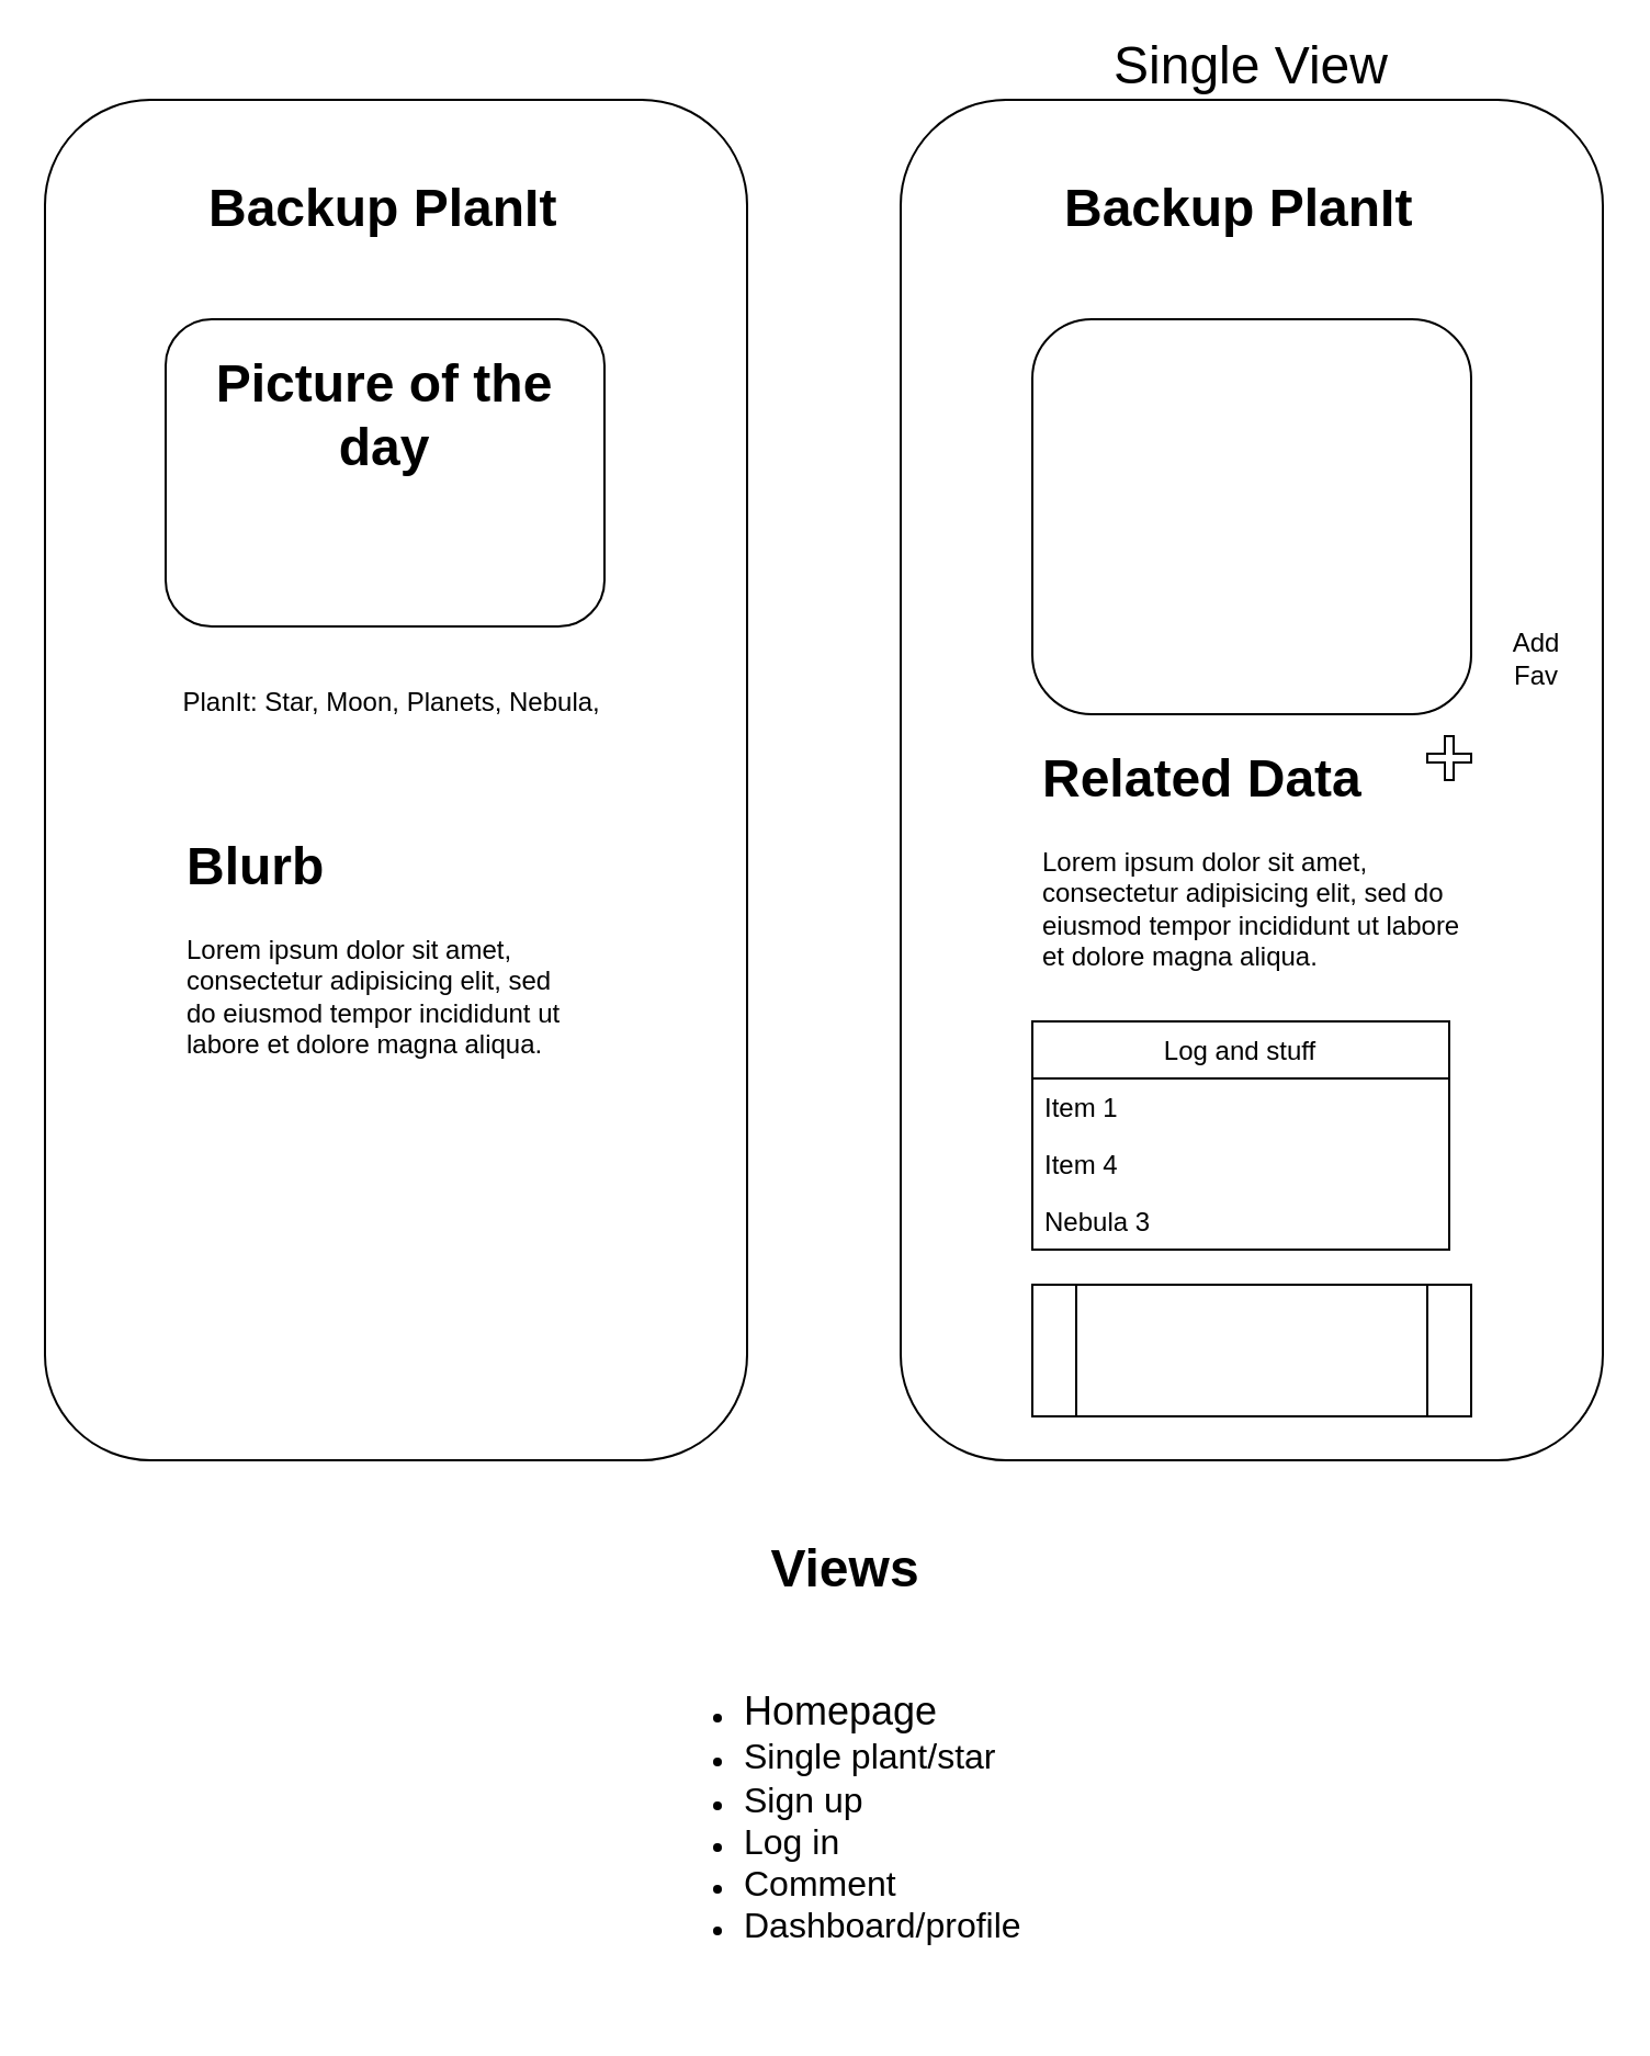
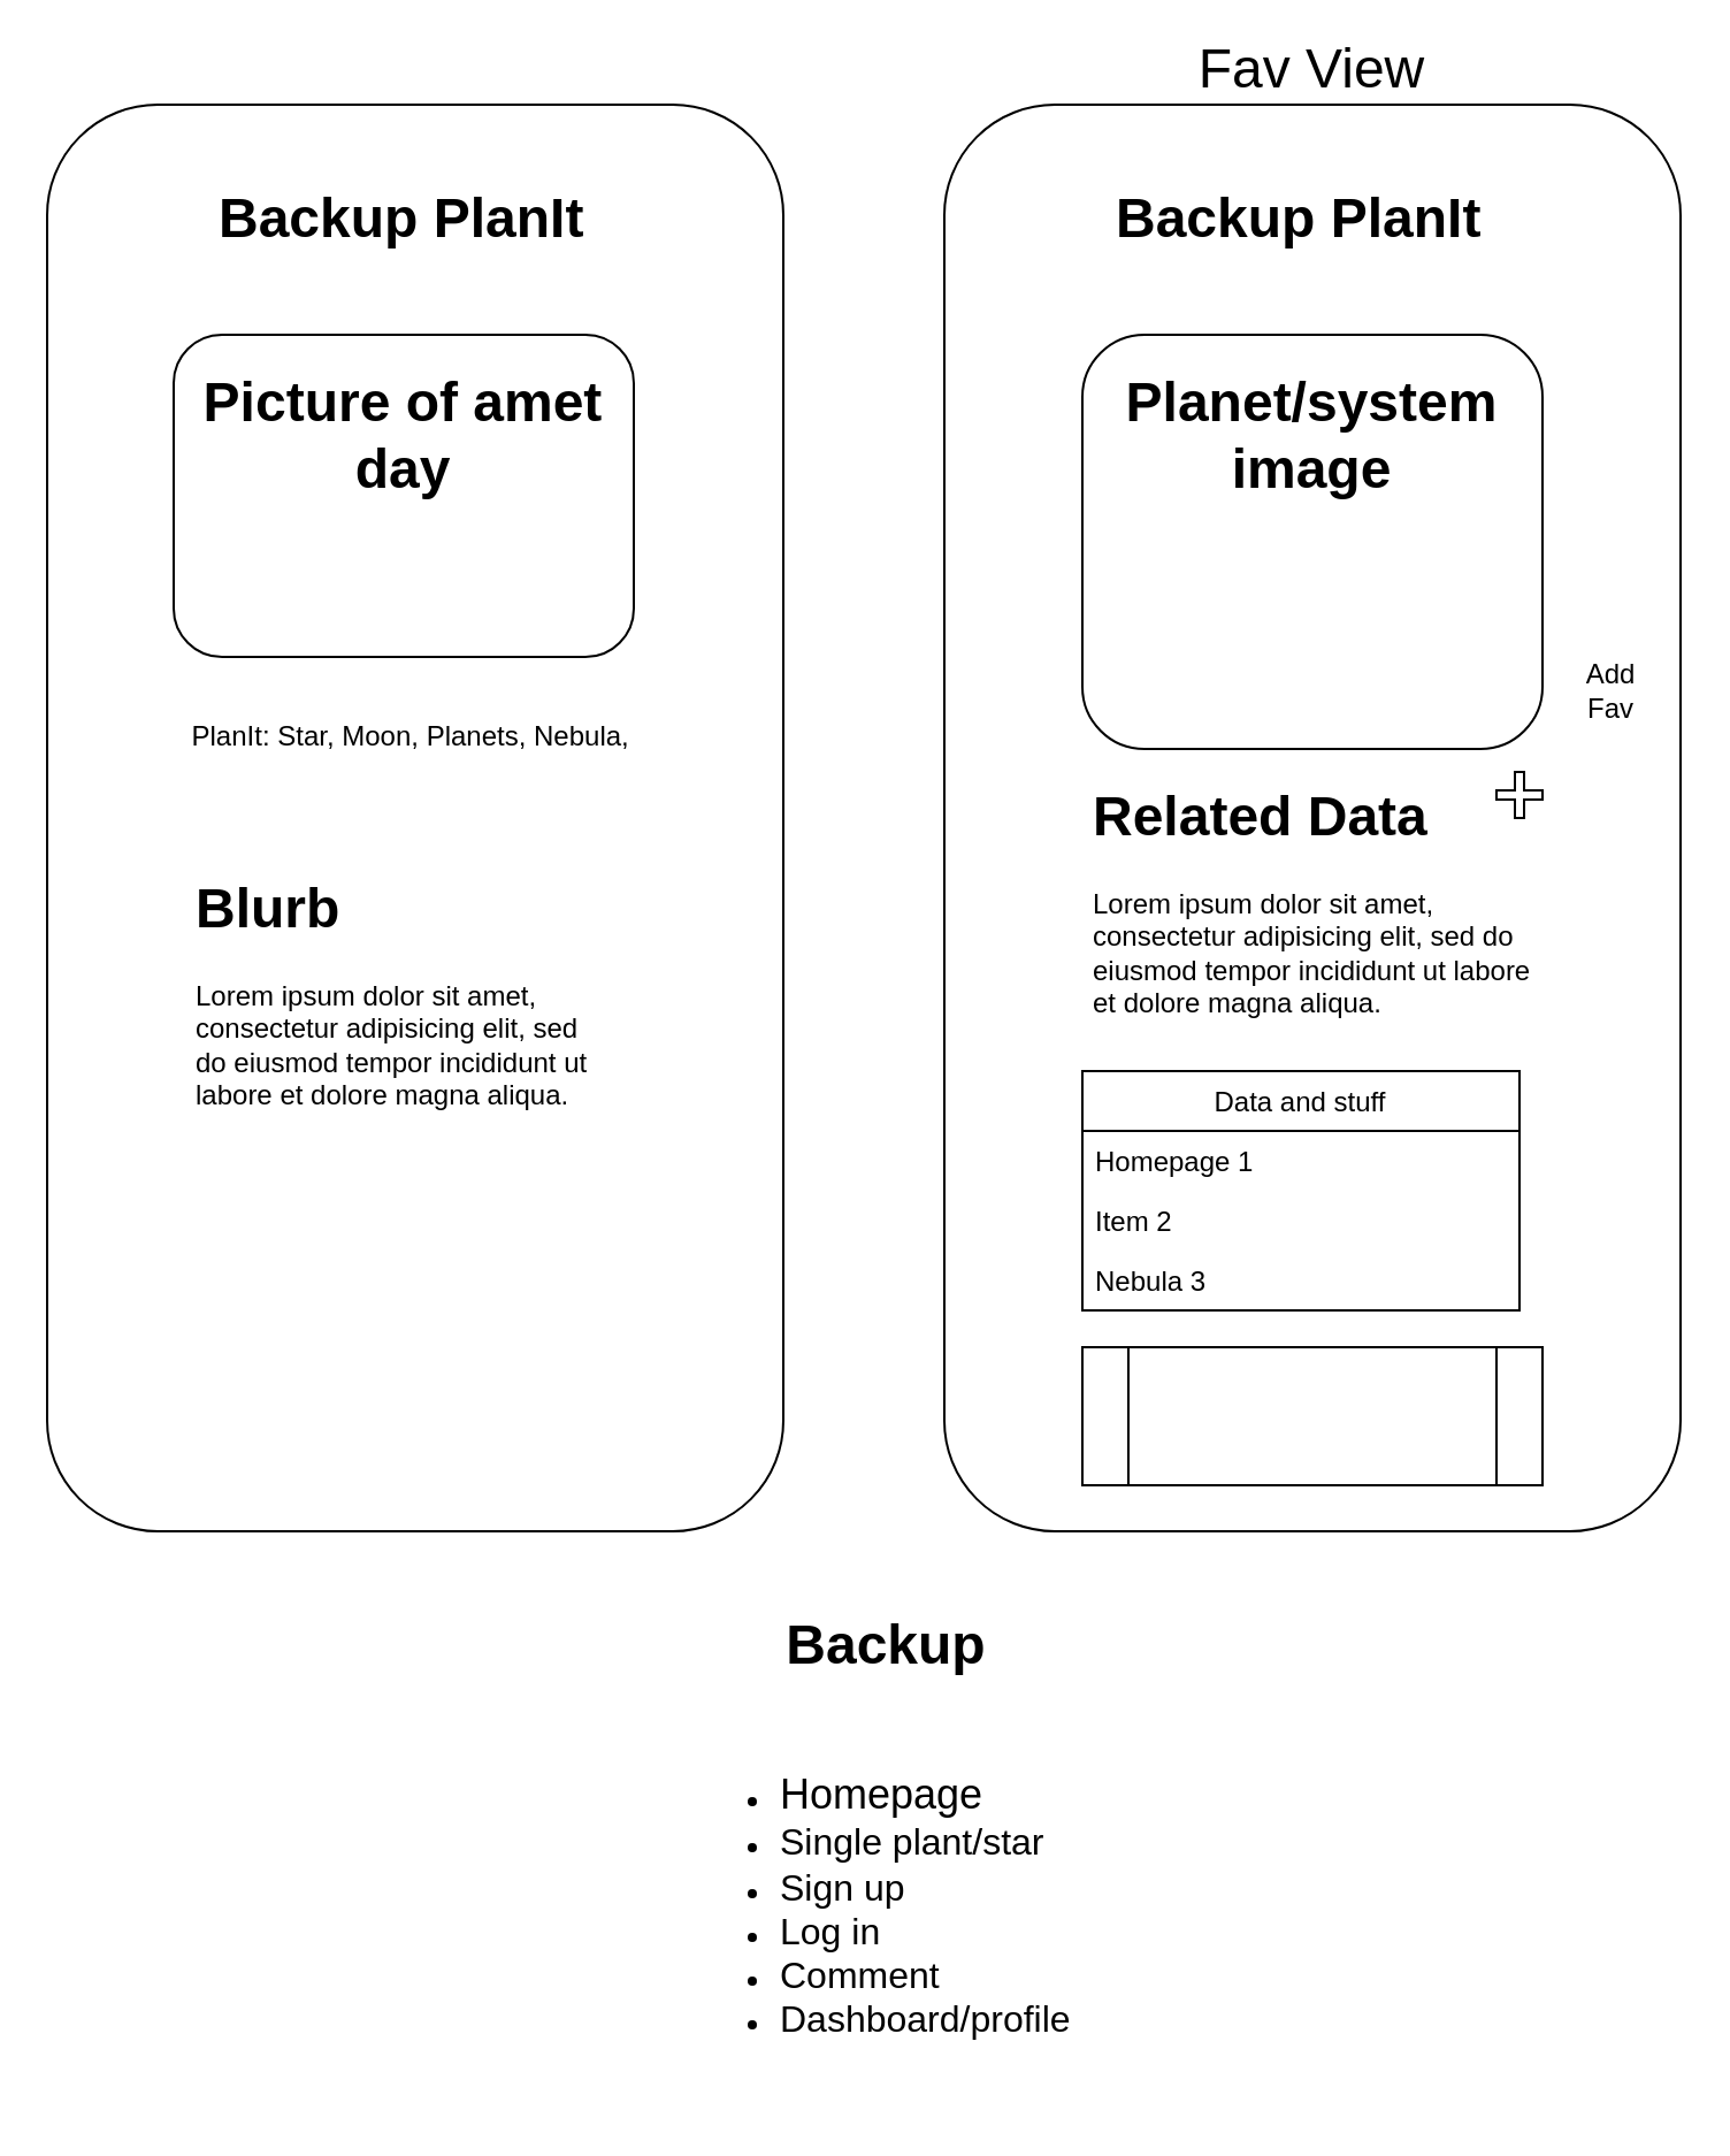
- <mxCell id="23" value="&lt;font style=&quot;font-size: 24px&quot;&gt;Single View&lt;br&gt;&lt;/font&gt;" style="text;html=1;strokeColor=none;fillColor=none;align=center;verticalAlign=middle;whiteSpace=wrap;rounded=0;" vertex="1" parent="1"><mxGeometry x="435" y="20" width="270" height="20" as="geometry" /></mxCell>
+ <mxCell id="23" value="&lt;font style=&quot;font-size: 24px&quot;&gt;Fav View&lt;br&gt;&lt;/font&gt;" style="text;html=1;strokeColor=none;fillColor=none;align=center;verticalAlign=middle;whiteSpace=wrap;rounded=0;" vertex="1" parent="1"><mxGeometry x="435" y="20" width="270" height="20" as="geometry" /></mxCell>
- <mxCell id="7" value="&lt;h1&gt;Picture of the day&lt;/h1&gt;" style="text;html=1;strokeColor=none;fillColor=none;spacing=5;spacingTop=-20;whiteSpace=wrap;overflow=hidden;rounded=0;align=center;" vertex="1" parent="5"><mxGeometry x="5" y="10" width="190" height="120" as="geometry" /></mxCell>
+ <mxCell id="7" value="&lt;h1&gt;Picture of amet day&lt;/h1&gt;" style="text;html=1;strokeColor=none;fillColor=none;spacing=5;spacingTop=-20;whiteSpace=wrap;overflow=hidden;rounded=0;align=center;" vertex="1" parent="5"><mxGeometry x="5" y="10" width="190" height="120" as="geometry" /></mxCell>
+ <mxCell id="14" value="&lt;h1&gt;Planet/system image&lt;/h1&gt;" style="text;html=1;strokeColor=none;fillColor=none;spacing=5;spacingTop=-20;whiteSpace=wrap;overflow=hidden;rounded=0;align=center;" vertex="1" parent="10"><mxGeometry x="65" y="110" width="190" height="120" as="geometry" /></mxCell>
- <mxCell id="16" value="Log and stuff" style="swimlane;fontStyle=0;childLayout=stackLayout;horizontal=1;startSize=26;horizontalStack=0;resizeParent=1;resizeParentMax=0;resizeLast=0;collapsible=1;marginBottom=0;" vertex="1" parent="10"><mxGeometry x="60" y="420" width="190" height="104" as="geometry" /></mxCell>
+ <mxCell id="16" value="Data and stuff" style="swimlane;fontStyle=0;childLayout=stackLayout;horizontal=1;startSize=26;horizontalStack=0;resizeParent=1;resizeParentMax=0;resizeLast=0;collapsible=1;marginBottom=0;" vertex="1" parent="10"><mxGeometry x="60" y="420" width="190" height="104" as="geometry" /></mxCell>
- <mxCell id="17" value="Item 1" style="text;strokeColor=none;fillColor=none;align=left;verticalAlign=top;spacingLeft=4;spacingRight=4;overflow=hidden;rotatable=0;points=[[0,0.5],[1,0.5]];portConstraint=eastwest;" vertex="1" parent="16"><mxGeometry y="26" width="190" height="26" as="geometry" /></mxCell>
+ <mxCell id="17" value="Homepage 1" style="text;strokeColor=none;fillColor=none;align=left;verticalAlign=top;spacingLeft=4;spacingRight=4;overflow=hidden;rotatable=0;points=[[0,0.5],[1,0.5]];portConstraint=eastwest;" vertex="1" parent="16"><mxGeometry y="26" width="190" height="26" as="geometry" /></mxCell>
- <mxCell id="18" value="Item 4" style="text;strokeColor=none;fillColor=none;align=left;verticalAlign=top;spacingLeft=4;spacingRight=4;overflow=hidden;rotatable=0;points=[[0,0.5],[1,0.5]];portConstraint=eastwest;" vertex="1" parent="16"><mxGeometry y="52" width="190" height="26" as="geometry" /></mxCell>
+ <mxCell id="18" value="Item 2" style="text;strokeColor=none;fillColor=none;align=left;verticalAlign=top;spacingLeft=4;spacingRight=4;overflow=hidden;rotatable=0;points=[[0,0.5],[1,0.5]];portConstraint=eastwest;" vertex="1" parent="16"><mxGeometry y="52" width="190" height="26" as="geometry" /></mxCell>
- <mxCell id="26" value="&lt;h1&gt;Views&lt;/h1&gt;" style="text;html=1;strokeColor=none;fillColor=none;spacing=5;spacingTop=-20;whiteSpace=wrap;overflow=hidden;rounded=0;align=center;" vertex="1" parent="24"><mxGeometry width="210.0" height="57.895" as="geometry" /></mxCell>
+ <mxCell id="26" value="&lt;h1&gt;Backup&lt;/h1&gt;" style="text;html=1;strokeColor=none;fillColor=none;spacing=5;spacingTop=-20;whiteSpace=wrap;overflow=hidden;rounded=0;align=center;" vertex="1" parent="24"><mxGeometry width="210.0" height="57.895" as="geometry" /></mxCell>
